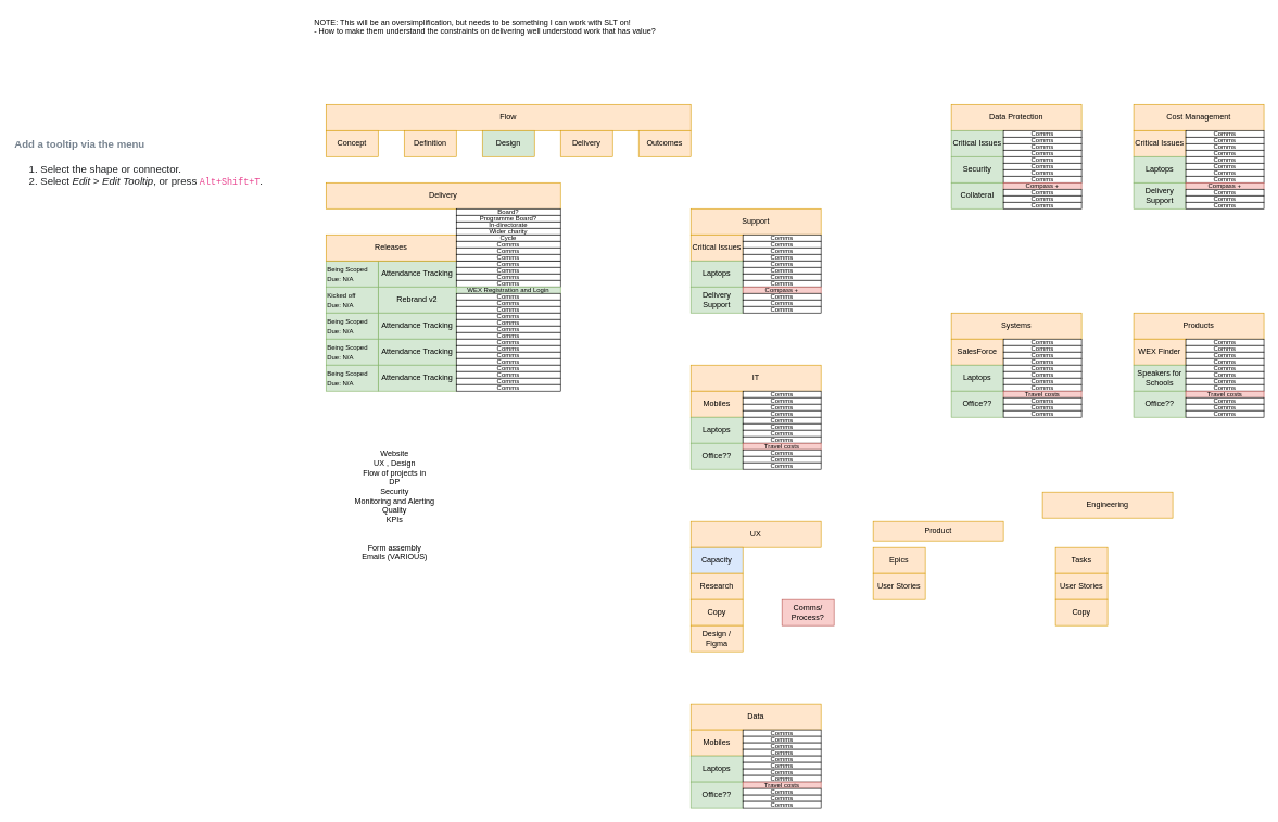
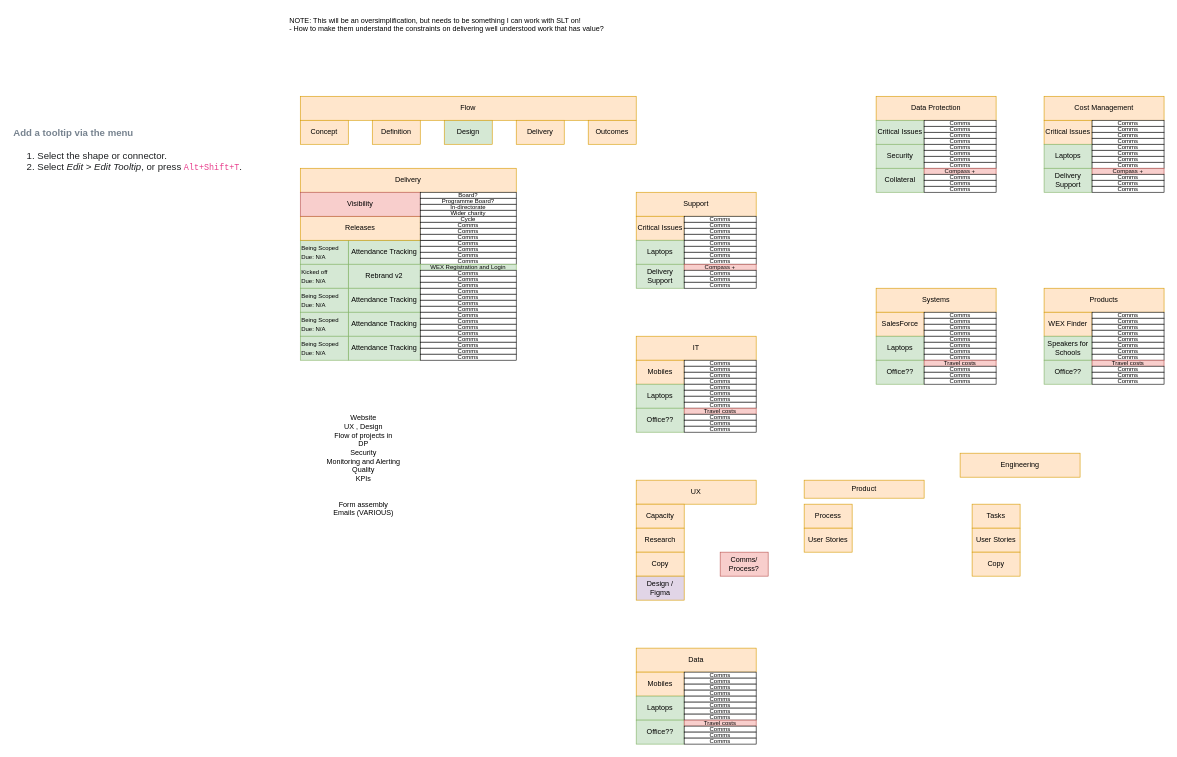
+ <mxCell id="142" value="Visibility" style="rounded=0;whiteSpace=wrap;html=1;fillColor=#f8cecc;strokeColor=#b85450;" vertex="1" parent="1"><mxGeometry y="320" width="200" height="40" as="geometry" x="500" /></mxCell>
- <mxCell id="34" value="Capacity" style="rounded=0;whiteSpace=wrap;html=1;fillColor=#dae8fc;strokeColor=#d79b00;" vertex="1" parent="1"><mxGeometry x="1060" y="840" width="80" height="40" as="geometry" /></mxCell>
+ <mxCell id="34" value="Capacity" style="rounded=0;whiteSpace=wrap;html=1;fillColor=#ffe6cc;strokeColor=#d79b00;" vertex="1" parent="1"><mxGeometry x="1060" y="840" width="80" height="40" as="geometry" /></mxCell>
- <mxCell id="153" value="Epics" style="rounded=0;whiteSpace=wrap;html=1;fillColor=#ffe6cc;strokeColor=#d79b00;" vertex="1" parent="1"><mxGeometry x="1340" y="840" width="80" height="40" as="geometry" /></mxCell>
+ <mxCell id="153" value="Process" style="rounded=0;whiteSpace=wrap;html=1;fillColor=#ffe6cc;strokeColor=#d79b00;" vertex="1" parent="1"><mxGeometry x="1340" y="840" width="80" height="40" as="geometry" /></mxCell>
- <mxCell id="160" value="Design / Figma" style="rounded=0;whiteSpace=wrap;html=1;fillColor=#ffe6cc;strokeColor=#d79b00;" vertex="1" parent="1"><mxGeometry x="1060" y="960" width="80" height="40" as="geometry" /></mxCell>
+ <mxCell id="160" value="Design / Figma" style="rounded=0;whiteSpace=wrap;html=1;fillColor=#e1d5e7;strokeColor=#d79b00;" vertex="1" parent="1"><mxGeometry x="1060" y="960" width="80" height="40" as="geometry" /></mxCell>
